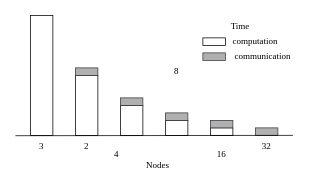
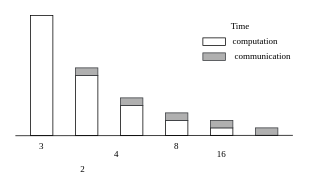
- <mxCell id="17" value="8" style="text;html=1;align=center;verticalAlign=middle;whiteSpace=wrap;rounded=0;fontFamily=newcomputermodern;" parent="1" vertex="1"><mxGeometry x="220" y="80" width="30" height="30" as="geometry" /></mxCell>
+ <mxCell id="17" value="8" style="text;html=1;align=center;verticalAlign=middle;whiteSpace=wrap;rounded=0;fontFamily=newcomputermodern;" parent="1" vertex="1"><mxGeometry x="220" y="180" width="30" height="30" as="geometry" /></mxCell>
- <mxCell id="15" value="2" style="text;html=1;align=center;verticalAlign=middle;whiteSpace=wrap;rounded=0;fontFamily=newcomputermodern;" parent="1" vertex="1"><mxGeometry x="100" y="180" width="30" height="30" as="geometry" /></mxCell>
+ <mxCell id="15" value="2" style="text;html=1;align=center;verticalAlign=middle;whiteSpace=wrap;rounded=0;fontFamily=newcomputermodern;" parent="1" vertex="1"><mxGeometry x="95" y="210" width="30" height="30" as="geometry" /></mxCell>
- <mxCell id="19" value="32" style="text;html=1;align=center;verticalAlign=middle;whiteSpace=wrap;rounded=0;fontFamily=newcomputermodern;" parent="1" vertex="1"><mxGeometry x="340" y="180" width="30" height="30" as="geometry" /></mxCell>
- <mxCell id="13" value="Nodes" style="text;html=1;align=center;verticalAlign=middle;whiteSpace=wrap;rounded=0;fontFamily=newcomputermodern;" parent="1" vertex="1"><mxGeometry x="180" y="210" width="60" height="20" as="geometry" /></mxCell>
